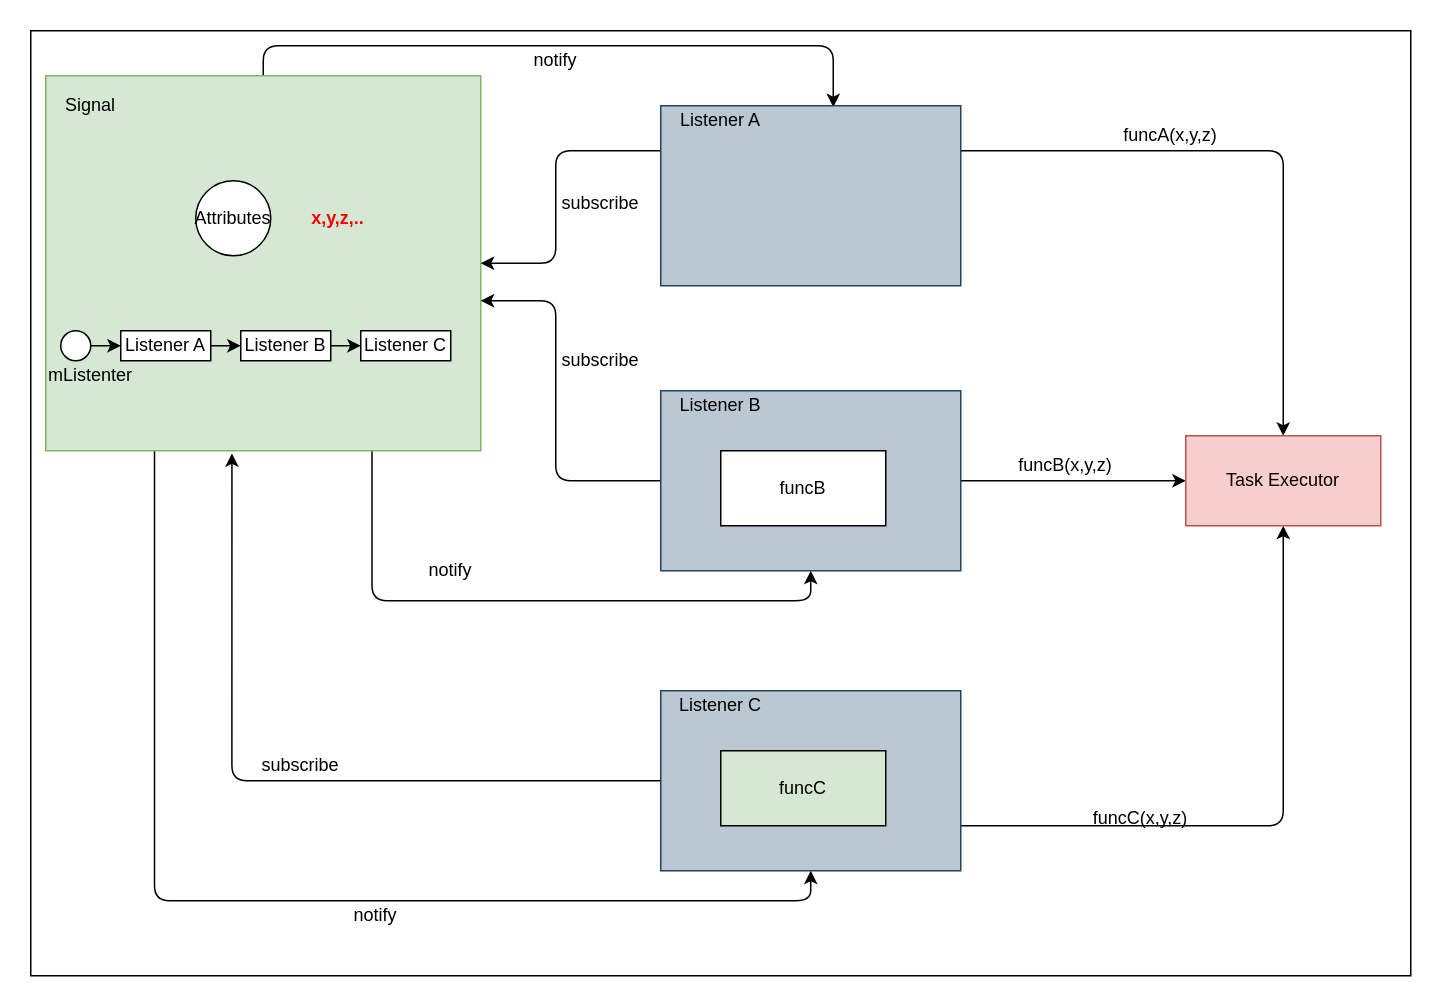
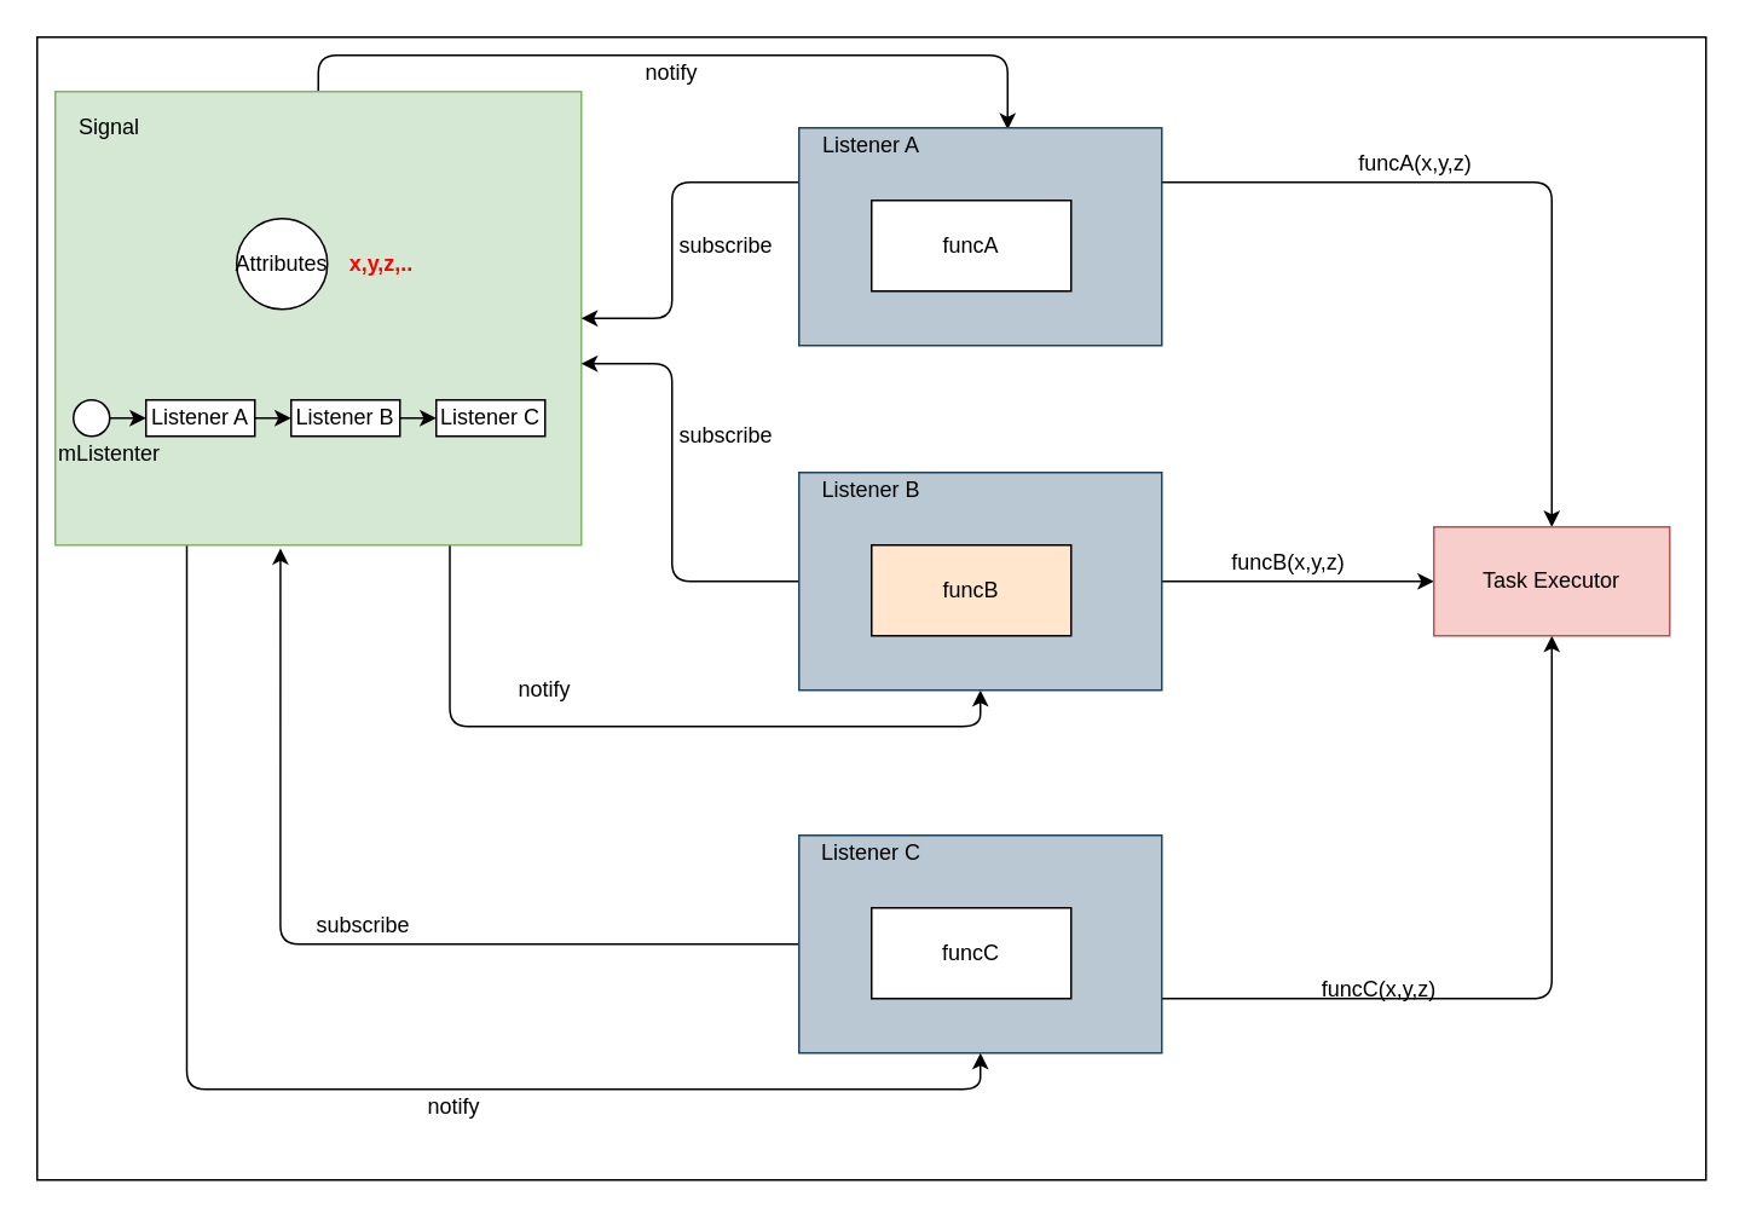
+ <mxCell id="10" value="funcA" style="rounded=0;whiteSpace=wrap;html=1;" parent="1" vertex="1"><mxGeometry x="480" y="110" width="110" height="50" as="geometry" /></mxCell>
- <mxCell id="38" value="&lt;b&gt;&lt;font color=&quot;#ff0000&quot;&gt;x,y,z,..&lt;/font&gt;&lt;/b&gt;" style="text;html=1;strokeColor=none;fillColor=none;align=center;verticalAlign=middle;whiteSpace=wrap;rounded=0;" parent="1" vertex="1"><mxGeometry x="205" y="135" width="40" height="20" as="geometry" /></mxCell>
+ <mxCell id="38" value="&lt;b&gt;&lt;font color=&quot;#ff0000&quot;&gt;x,y,z,..&lt;/font&gt;&lt;/b&gt;" style="text;html=1;strokeColor=none;fillColor=none;align=center;verticalAlign=middle;whiteSpace=wrap;rounded=0;" parent="1" vertex="1"><mxGeometry x="190" y="135" width="40" height="20" as="geometry" /></mxCell>
- <mxCell id="17" value="funcB" style="rounded=0;whiteSpace=wrap;html=1;" parent="1" vertex="1"><mxGeometry x="480" y="300" width="110" height="50" as="geometry" /></mxCell>
+ <mxCell id="17" value="funcB" style="rounded=0;whiteSpace=wrap;html=1;fillColor=#ffe6cc;" parent="1" vertex="1"><mxGeometry x="480" y="300" width="110" height="50" as="geometry" /></mxCell>
- <mxCell id="22" value="funcC" style="rounded=0;whiteSpace=wrap;html=1;fillColor=#d5e8d4;" parent="1" vertex="1"><mxGeometry x="480" y="500" width="110" height="50" as="geometry" /></mxCell>
+ <mxCell id="22" value="funcC" style="rounded=0;whiteSpace=wrap;html=1;" parent="1" vertex="1"><mxGeometry x="480" y="500" width="110" height="50" as="geometry" /></mxCell>
